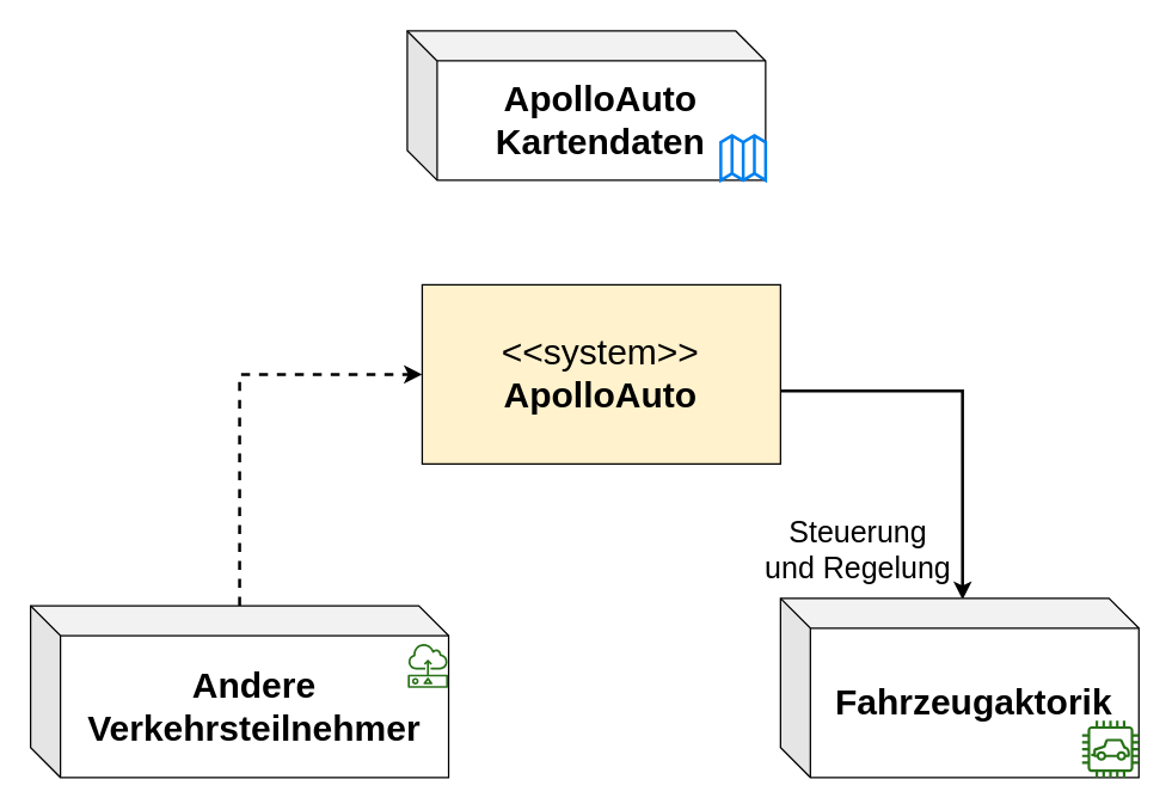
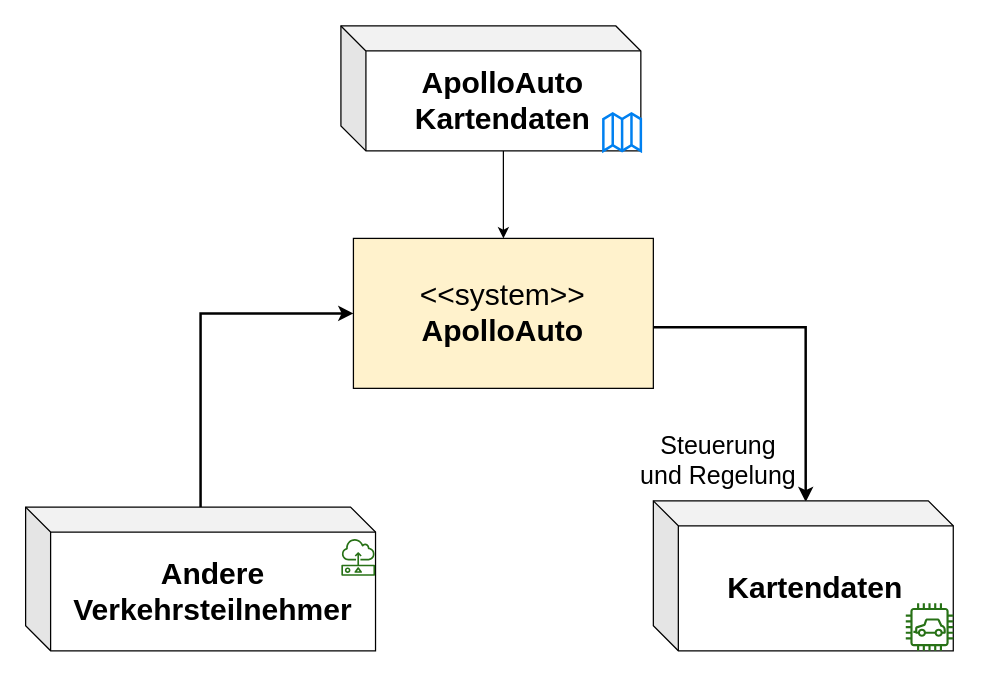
+ <mxCell id="8" style="edgeStyle=orthogonalEdgeStyle;rounded=0;orthogonalLoop=1;jettySize=auto;html=1;exitX=0;exitY=0;exitDx=130;exitDy=100;exitPerimeter=0;entryX=0.5;entryY=0;entryDx=0;entryDy=0;" edge="1" parent="1" source="9" target="4"><mxGeometry relative="1" as="geometry" /></mxCell>
- <mxCell id="6" style="edgeStyle=orthogonalEdgeStyle;rounded=0;orthogonalLoop=1;jettySize=auto;html=1;entryX=0;entryY=0.5;entryDx=0;entryDy=0;strokeWidth=2;dashed=1;" parent="1" source="7" target="4" edge="1"><mxGeometry relative="1" as="geometry" /></mxCell>
+ <mxCell id="6" style="edgeStyle=orthogonalEdgeStyle;rounded=0;orthogonalLoop=1;jettySize=auto;html=1;entryX=0;entryY=0.5;entryDx=0;entryDy=0;strokeWidth=2;" parent="1" source="7" target="4" edge="1"><mxGeometry relative="1" as="geometry" /></mxCell>
- <mxCell id="5" value="&lt;b&gt;&lt;font style=&quot;font-size: 24px&quot;&gt;Fahrzeugaktorik&lt;/font&gt;&lt;/b&gt;" style="shape=cube;whiteSpace=wrap;html=1;boundedLbl=1;backgroundOutline=1;darkOpacity=0.05;darkOpacity2=0.1;direction=east;" parent="1" vertex="1"><mxGeometry x="522.31" y="400" width="240" height="120" as="geometry" /></mxCell>
+ <mxCell id="5" value="&lt;b&gt;&lt;font style=&quot;font-size: 24px&quot;&gt;Kartendaten&lt;/font&gt;&lt;/b&gt;" style="shape=cube;whiteSpace=wrap;html=1;boundedLbl=1;backgroundOutline=1;darkOpacity=0.05;darkOpacity2=0.1;direction=east;" parent="1" vertex="1"><mxGeometry x="522.31" y="400" width="240" height="120" as="geometry" /></mxCell>
